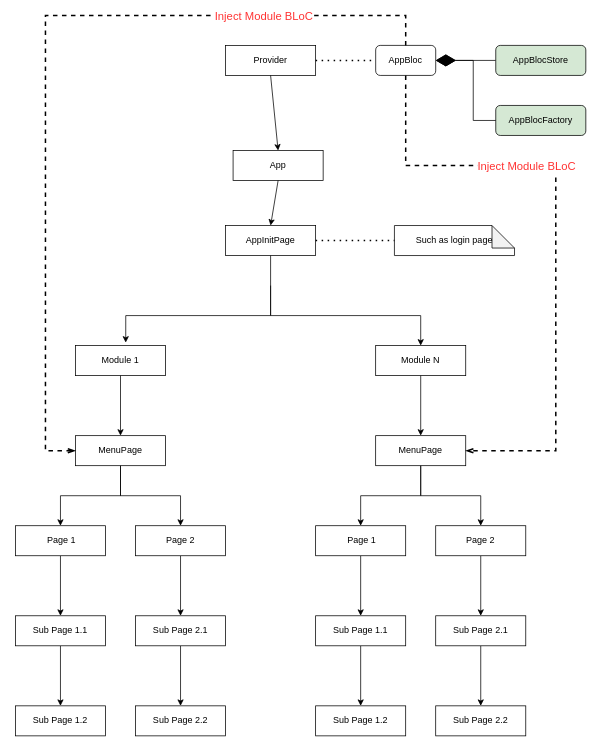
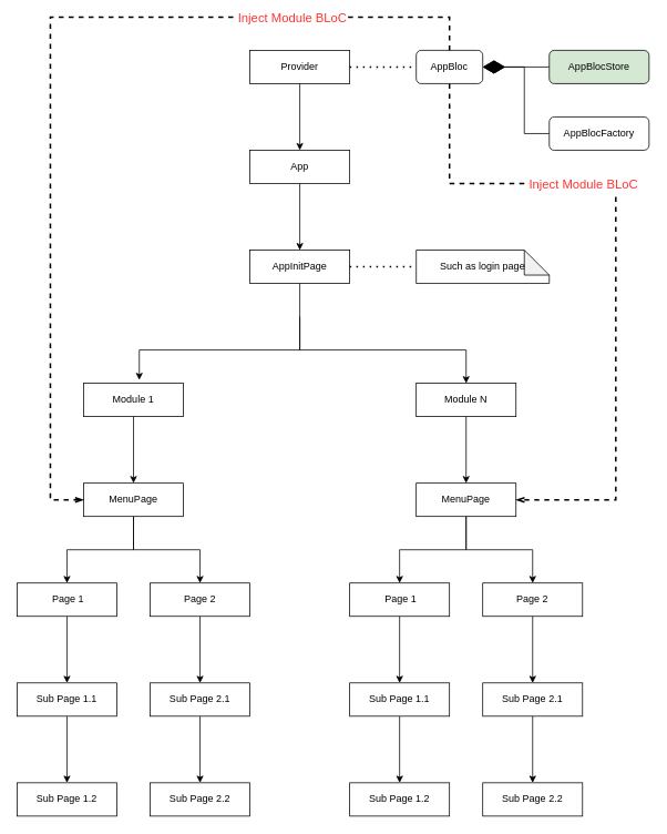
- <mxCell id="11" value="AppBlocFactory" style="rounded=1;whiteSpace=wrap;html=1;fillColor=#d5e8d4;" vertex="1" parent="1"><mxGeometry x="660" y="140" width="120" height="40" as="geometry" /></mxCell>
+ <mxCell id="11" value="AppBlocFactory" style="rounded=1;whiteSpace=wrap;html=1;" vertex="1" parent="1"><mxGeometry x="660" y="140" width="120" height="40" as="geometry" /></mxCell>
- <mxCell id="3" value="App" style="rounded=0;whiteSpace=wrap;html=1;" vertex="1" parent="1"><mxGeometry x="310" y="200" width="120" height="40" as="geometry" /></mxCell>
+ <mxCell id="3" value="App" style="rounded=0;whiteSpace=wrap;html=1;" vertex="1" parent="1"><mxGeometry x="300" y="180" width="120" height="40" as="geometry" /></mxCell>
- <mxCell id="9" value="Such as login page" style="shape=note;whiteSpace=wrap;html=1;backgroundOutline=1;darkOpacity=0.05;" vertex="1" parent="1"><mxGeometry x="525" y="300" width="160" height="40" as="geometry" /></mxCell>
+ <mxCell id="9" value="Such as login page" style="shape=note;whiteSpace=wrap;html=1;backgroundOutline=1;darkOpacity=0.05;" vertex="1" parent="1"><mxGeometry x="500" y="300" width="160" height="40" as="geometry" /></mxCell>
